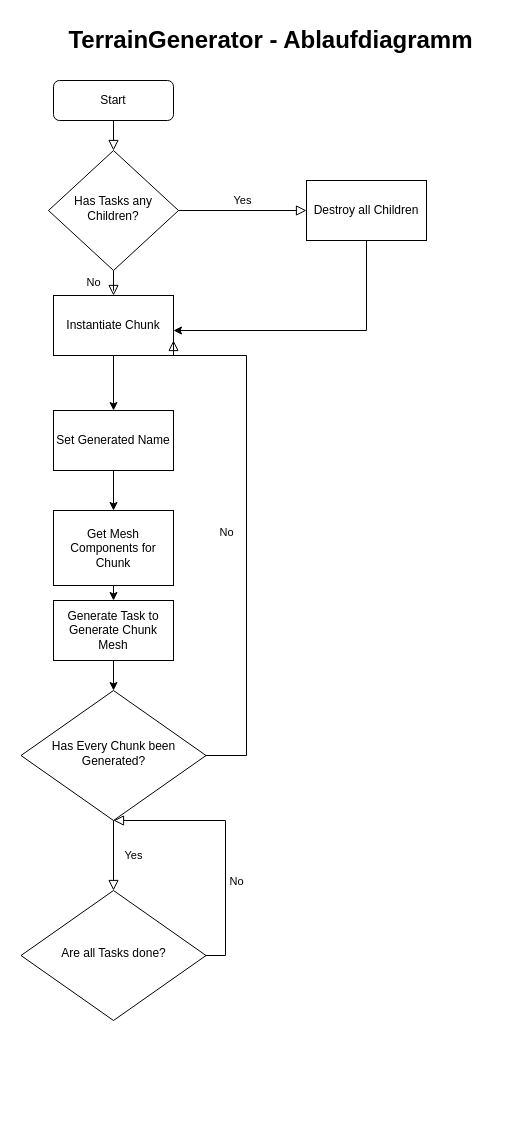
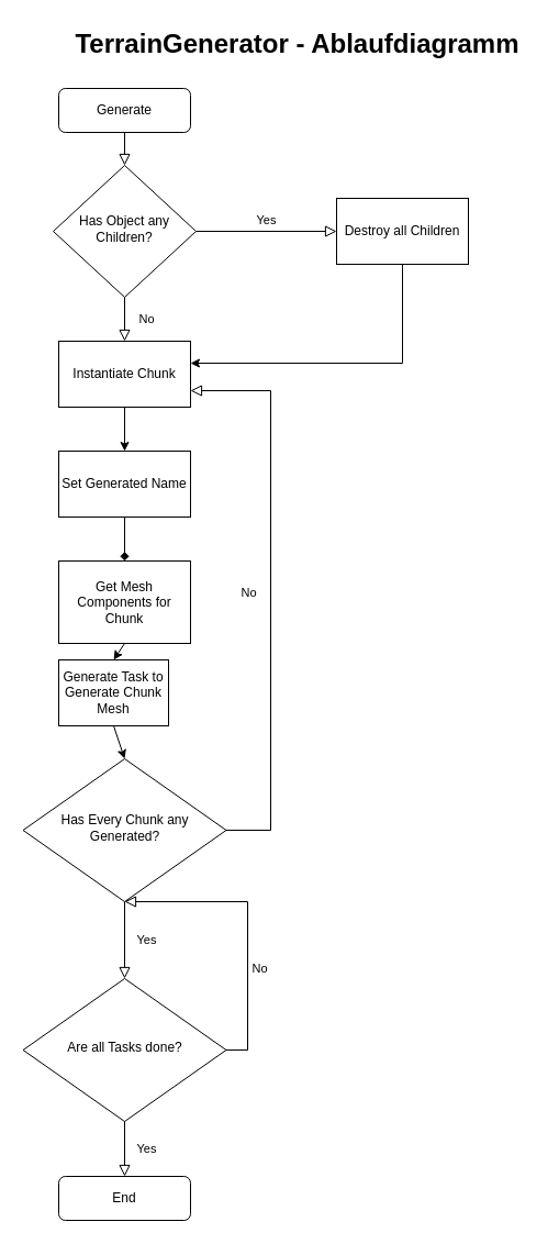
- <mxCell id="3" value="Start" style="rounded=1;whiteSpace=wrap;html=1;fontSize=12;glass=0;strokeWidth=1;shadow=0;" parent="1" vertex="1"><mxGeometry x="53" y="80" width="120" height="40" as="geometry" /></mxCell>
+ <mxCell id="3" value="Generate" style="rounded=1;whiteSpace=wrap;html=1;fontSize=12;glass=0;strokeWidth=1;shadow=0;" parent="1" vertex="1"><mxGeometry x="53" y="80" width="120" height="40" as="geometry" /></mxCell>
- <mxCell id="6" value="Has Tasks any Children?" style="rhombus;whiteSpace=wrap;html=1;shadow=0;fontFamily=Helvetica;fontSize=12;align=center;strokeWidth=1;spacing=6;spacingTop=-4;direction=south;" parent="1" vertex="1"><mxGeometry x="48" y="150" width="130" height="120" as="geometry" /></mxCell>
+ <mxCell id="6" value="Has Object any Children?" style="rhombus;whiteSpace=wrap;html=1;shadow=0;fontFamily=Helvetica;fontSize=12;align=center;strokeWidth=1;spacing=6;spacingTop=-4;direction=south;" parent="1" vertex="1"><mxGeometry x="48" y="150" width="130" height="120" as="geometry" /></mxCell>
- <mxCell id="9" value="Instantiate Chunk" style="rounded=0;whiteSpace=wrap;html=1;" vertex="1" parent="1"><mxGeometry x="53" y="295" width="120" height="60" as="geometry" /></mxCell>
+ <mxCell id="9" value="Instantiate Chunk" style="rounded=0;whiteSpace=wrap;html=1;" vertex="1" parent="1"><mxGeometry x="53" y="310" width="120" height="60" as="geometry" /></mxCell>
- <mxCell id="17" value="" style="endArrow=classic;html=1;rounded=0;exitX=0.5;exitY=1;exitDx=0;exitDy=0;entryX=0.5;entryY=0;entryDx=0;entryDy=0;" edge="1" parent="1" source="10" target="11"><mxGeometry width="50" height="50" relative="1" as="geometry"><mxPoint x="123" y="380" as="sourcePoint" /><mxPoint x="123" y="420" as="targetPoint" /></mxGeometry></mxCell>
+ <mxCell id="17" value="" style="endArrow=diamond;html=1;rounded=0;exitX=0.5;exitY=1;exitDx=0;exitDy=0;entryX=0.5;entryY=0;entryDx=0;entryDy=0;" edge="1" parent="1" source="10" target="11"><mxGeometry width="50" height="50" relative="1" as="geometry"><mxPoint x="123" y="380" as="sourcePoint" /><mxPoint x="123" y="420" as="targetPoint" /></mxGeometry></mxCell>
- <mxCell id="12" value="Generate Task to Generate Chunk Mesh" style="rounded=0;whiteSpace=wrap;html=1;" vertex="1" parent="1"><mxGeometry x="53" y="600" width="120" height="60" as="geometry" /></mxCell>
+ <mxCell id="12" value="Generate Task to Generate Chunk Mesh" style="rounded=0;whiteSpace=wrap;html=1;" vertex="1" parent="1"><mxGeometry x="53" y="600" width="100" height="60" as="geometry" /></mxCell>
- <mxCell id="13" value="Has Every Chunk been Generated?" style="rhombus;whiteSpace=wrap;html=1;shadow=0;fontFamily=Helvetica;fontSize=12;align=center;strokeWidth=1;spacing=6;spacingTop=-4;direction=south;" vertex="1" parent="1"><mxGeometry x="20.5" y="690" width="185" height="130" as="geometry" /></mxCell>
+ <mxCell id="13" value="Has Every Chunk any Generated?" style="rhombus;whiteSpace=wrap;html=1;shadow=0;fontFamily=Helvetica;fontSize=12;align=center;strokeWidth=1;spacing=6;spacingTop=-4;direction=south;" vertex="1" parent="1"><mxGeometry x="20.5" y="690" width="185" height="130" as="geometry" /></mxCell>
+ <mxCell id="23" value="Yes" style="rounded=0;html=1;jettySize=auto;orthogonalLoop=1;fontSize=11;endArrow=block;endFill=0;endSize=8;strokeWidth=1;shadow=0;labelBackgroundColor=none;edgeStyle=orthogonalEdgeStyle;exitX=1;exitY=0.5;exitDx=0;exitDy=0;entryX=0.5;entryY=0;entryDx=0;entryDy=0;" edge="1" parent="1" source="14" target="22"><mxGeometry y="20" relative="1" as="geometry"><mxPoint as="offset" /><mxPoint x="123" y="870" as="sourcePoint" /><mxPoint x="123" y="900" as="targetPoint" /></mxGeometry></mxCell>
+ <mxCell id="22" value="End" style="rounded=1;whiteSpace=wrap;html=1;fontSize=12;glass=0;strokeWidth=1;shadow=0;" vertex="1" parent="1"><mxGeometry x="53" y="1070" width="120" height="40" as="geometry" /></mxCell>
